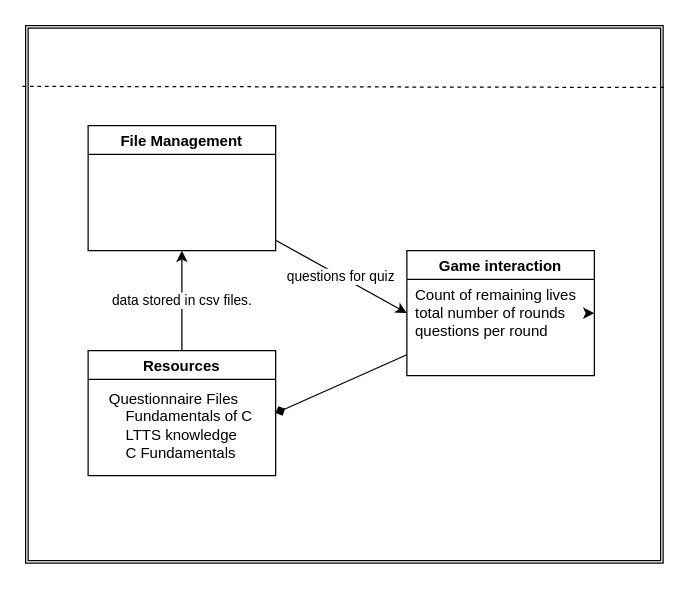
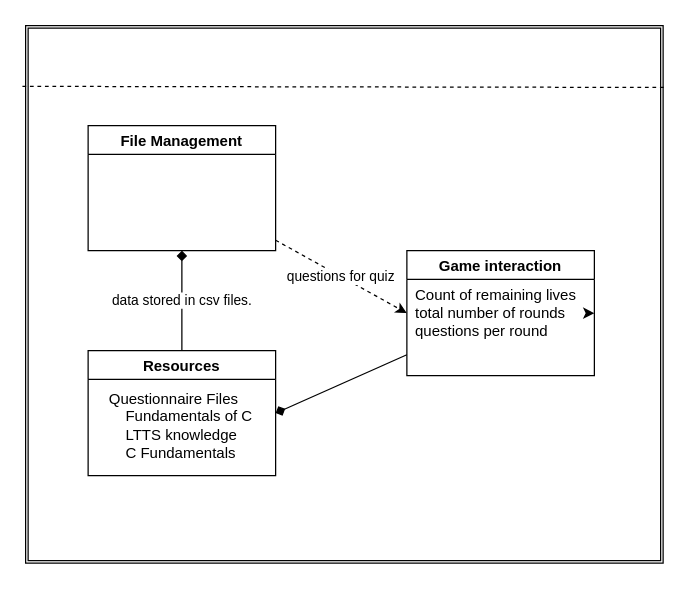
- <mxCell id="3" value="questions for quiz" style="rounded=0;orthogonalLoop=1;jettySize=auto;html=1;entryX=0;entryY=0.5;entryDx=0;entryDy=0;" edge="1" parent="1" source="4" target="6"><mxGeometry relative="1" as="geometry" /></mxCell>
+ <mxCell id="3" value="questions for quiz" style="rounded=0;orthogonalLoop=1;jettySize=auto;html=1;entryX=0;entryY=0.5;entryDx=0;entryDy=0;dashed=1;" edge="1" parent="1" source="4" target="6"><mxGeometry relative="1" as="geometry" /></mxCell>
- <mxCell id="7" value="data stored in csv files." style="edgeStyle=none;rounded=0;orthogonalLoop=1;jettySize=auto;html=1;entryX=0.5;entryY=1;entryDx=0;entryDy=0;" edge="1" parent="1" source="8" target="4"><mxGeometry relative="1" as="geometry"><Array as="points"><mxPoint x="145" y="240" /></Array></mxGeometry></mxCell>
+ <mxCell id="7" value="data stored in csv files." style="edgeStyle=none;rounded=0;orthogonalLoop=1;jettySize=auto;html=1;entryX=0.5;entryY=1;entryDx=0;entryDy=0;endArrow=diamond;" edge="1" parent="1" source="8" target="4"><mxGeometry relative="1" as="geometry"><Array as="points"><mxPoint x="145" y="240" /></Array></mxGeometry></mxCell>
